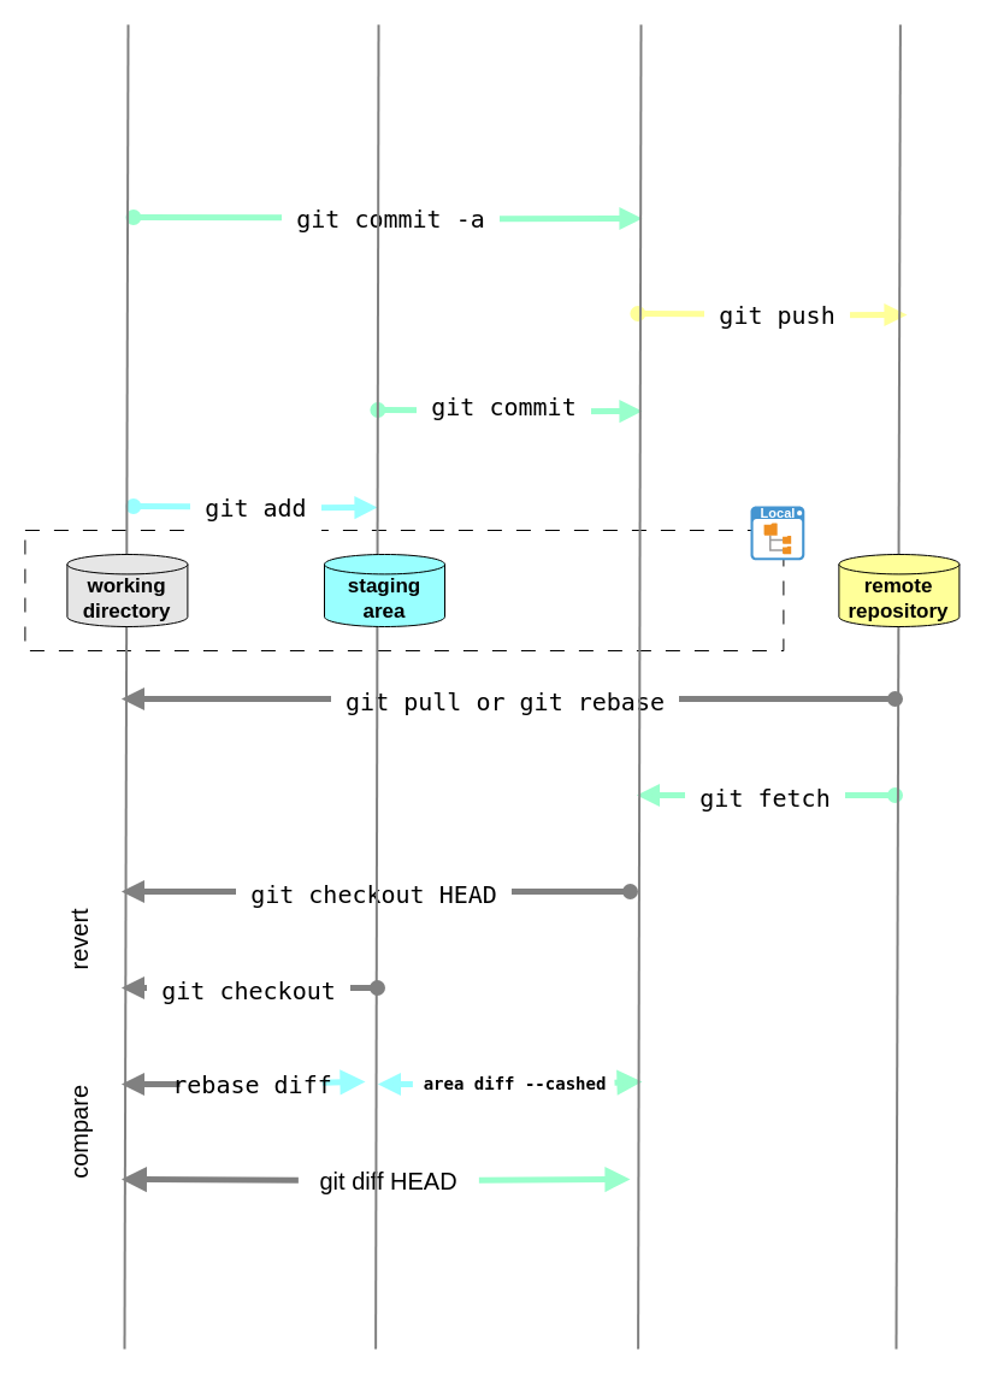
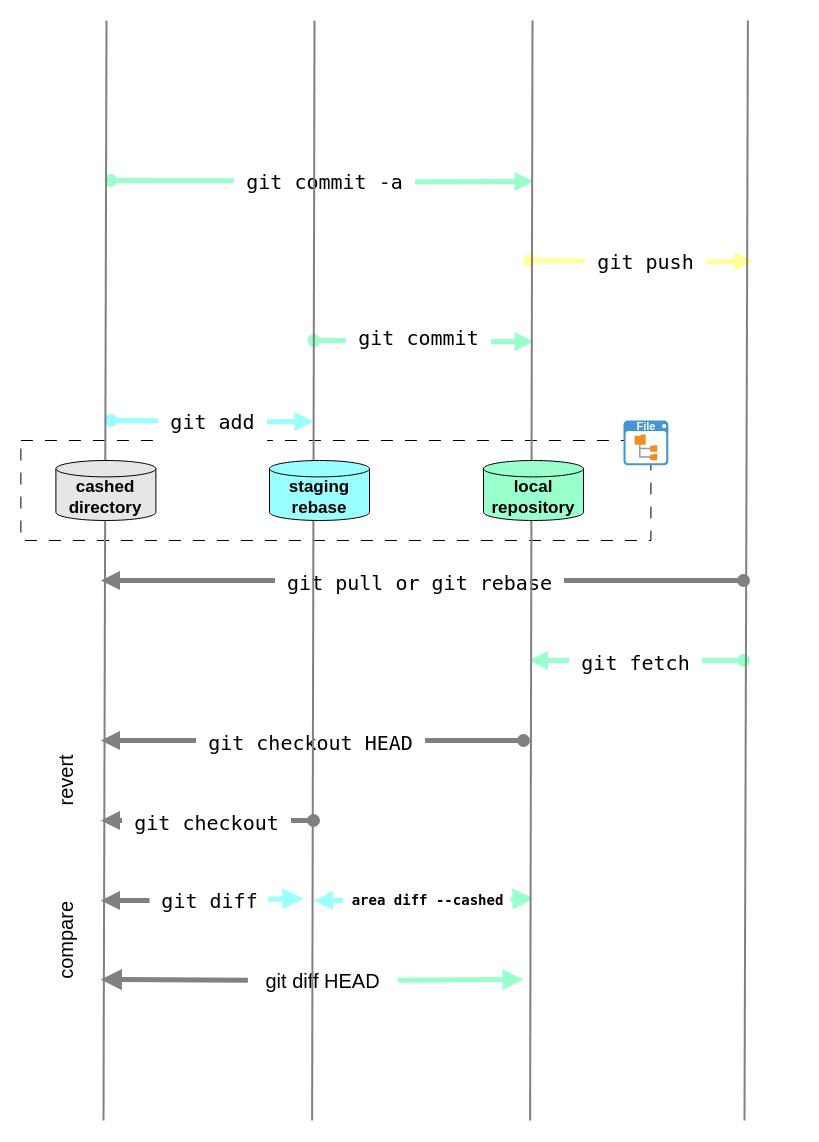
- <mxCell id="35" value="&lt;font color=&quot;#ffffff&quot;&gt;Local&amp;nbsp;&lt;/font&gt;" style="dashed=0;html=1;fillColor=none;strokeColor=none;align=center;rounded=1;arcSize=10;fontColor=#596780;fontStyle=1;fontSize=11;shadow=0" vertex="1" parent="33"><mxGeometry x="1.421e-14" width="47.4" height="20" as="geometry" /></mxCell>
+ <mxCell id="35" value="&lt;font color=&quot;#ffffff&quot;&gt;File&amp;nbsp;&lt;/font&gt;" style="dashed=0;html=1;fillColor=none;strokeColor=none;align=center;rounded=1;arcSize=10;fontColor=#596780;fontStyle=1;fontSize=11;shadow=0" vertex="1" parent="33"><mxGeometry x="1.421e-14" width="47.4" height="20" as="geometry" /></mxCell>
+ <mxCell id="41" value="&lt;b&gt;&lt;font style=&quot;font-size: 17px;&quot;&gt;local repository&lt;/font&gt;&lt;/b&gt;" style="shape=cylinder3;whiteSpace=wrap;html=1;boundedLbl=1;backgroundOutline=1;size=8.2;fillColor=#99FFCC;flipH=0;flipV=0;movable=1;resizable=1;rotatable=1;deletable=1;editable=1;locked=0;connectable=1;" parent="39" vertex="1"><mxGeometry y="440" width="100" height="60" as="geometry" /></mxCell>
- <mxCell id="38" value="&lt;b&gt;&lt;font style=&quot;font-size: 17px;&quot;&gt;remote repository&lt;/font&gt;&lt;/b&gt;" style="shape=cylinder3;whiteSpace=wrap;html=1;boundedLbl=1;backgroundOutline=1;size=8.2;fillColor=#FFFF99;flipH=0;flipV=0;movable=1;resizable=1;rotatable=1;deletable=1;editable=1;locked=0;connectable=1;" parent="36" vertex="1"><mxGeometry y="440" width="100" height="60" as="geometry" /></mxCell>
- <mxCell id="47" value="&lt;b&gt;&lt;font style=&quot;font-size: 17px;&quot;&gt;working directory&lt;/font&gt;&lt;/b&gt;" style="shape=cylinder3;whiteSpace=wrap;html=1;boundedLbl=1;backgroundOutline=1;size=8.2;fillColor=#E6E6E6;flipH=0;flipV=0;movable=1;resizable=1;rotatable=1;deletable=1;editable=1;locked=0;connectable=1;" parent="45" vertex="1"><mxGeometry y="440" width="100" height="60" as="geometry" /></mxCell>
+ <mxCell id="47" value="&lt;b&gt;&lt;font style=&quot;font-size: 17px;&quot;&gt;cashed directory&lt;/font&gt;&lt;/b&gt;" style="shape=cylinder3;whiteSpace=wrap;html=1;boundedLbl=1;backgroundOutline=1;size=8.2;fillColor=#E6E6E6;flipH=0;flipV=0;movable=1;resizable=1;rotatable=1;deletable=1;editable=1;locked=0;connectable=1;" parent="45" vertex="1"><mxGeometry y="440" width="100" height="60" as="geometry" /></mxCell>
- <mxCell id="44" value="&lt;span style=&quot;font-size: 17px;&quot;&gt;&lt;b&gt;staging area&lt;/b&gt;&lt;/span&gt;" style="shape=cylinder3;whiteSpace=wrap;html=1;boundedLbl=1;backgroundOutline=1;size=8.2;fillColor=#99FFFF;flipH=0;flipV=0;movable=1;resizable=1;rotatable=1;deletable=1;editable=1;locked=0;connectable=1;" parent="42" vertex="1"><mxGeometry y="440" width="100" height="60" as="geometry" /></mxCell>
+ <mxCell id="44" value="&lt;span style=&quot;font-size: 17px;&quot;&gt;&lt;b&gt;staging rebase&lt;/b&gt;&lt;/span&gt;" style="shape=cylinder3;whiteSpace=wrap;html=1;boundedLbl=1;backgroundOutline=1;size=8.2;fillColor=#99FFFF;flipH=0;flipV=0;movable=1;resizable=1;rotatable=1;deletable=1;editable=1;locked=0;connectable=1;" parent="42" vertex="1"><mxGeometry y="440" width="100" height="60" as="geometry" /></mxCell>
- <mxCell id="28" value="&lt;pre&gt;&lt;font style=&quot;font-size: 20px;&quot;&gt;rebase diff&lt;/font&gt;&lt;/pre&gt;" style="text;html=1;align=center;verticalAlign=middle;resizable=0;points=[];autosize=1;strokeColor=none;fillColor=none;fontFamily=Architects Daughter;fontSource=https%3A%2F%2Ffonts.googleapis.com%2Fcss%3Ffamily%3DArchitects%2BDaughter;gradientColor=none;" vertex="1" parent="25"><mxGeometry x="48.677" width="120" height="60" as="geometry" /></mxCell>
+ <mxCell id="28" value="&lt;pre&gt;&lt;font style=&quot;font-size: 20px;&quot;&gt;git diff&lt;/font&gt;&lt;/pre&gt;" style="text;html=1;align=center;verticalAlign=middle;resizable=0;points=[];autosize=1;strokeColor=none;fillColor=none;fontFamily=Architects Daughter;fontSource=https%3A%2F%2Ffonts.googleapis.com%2Fcss%3Ffamily%3DArchitects%2BDaughter;gradientColor=none;" vertex="1" parent="25"><mxGeometry x="48.677" width="120" height="60" as="geometry" /></mxCell>
